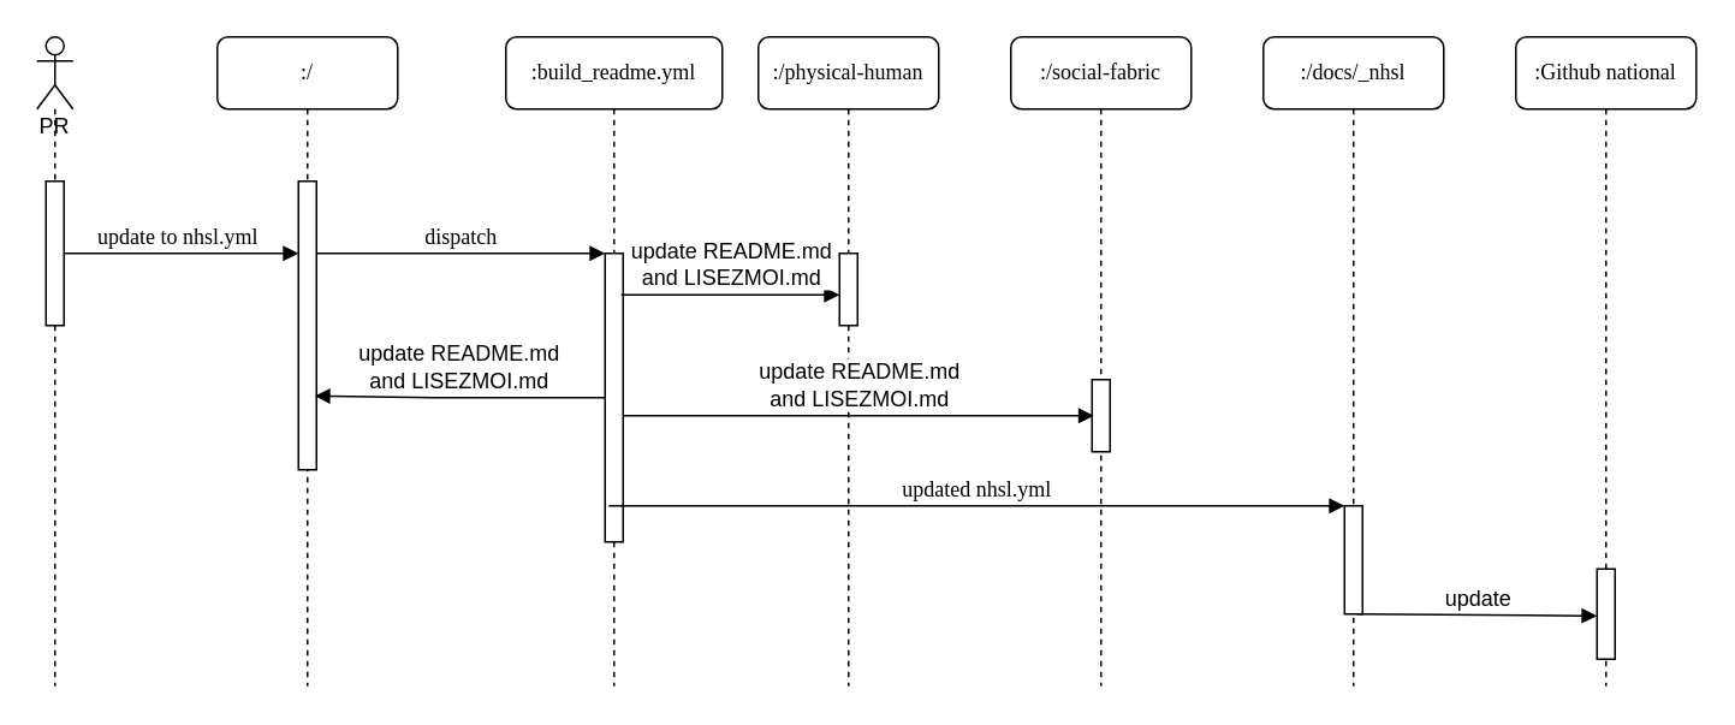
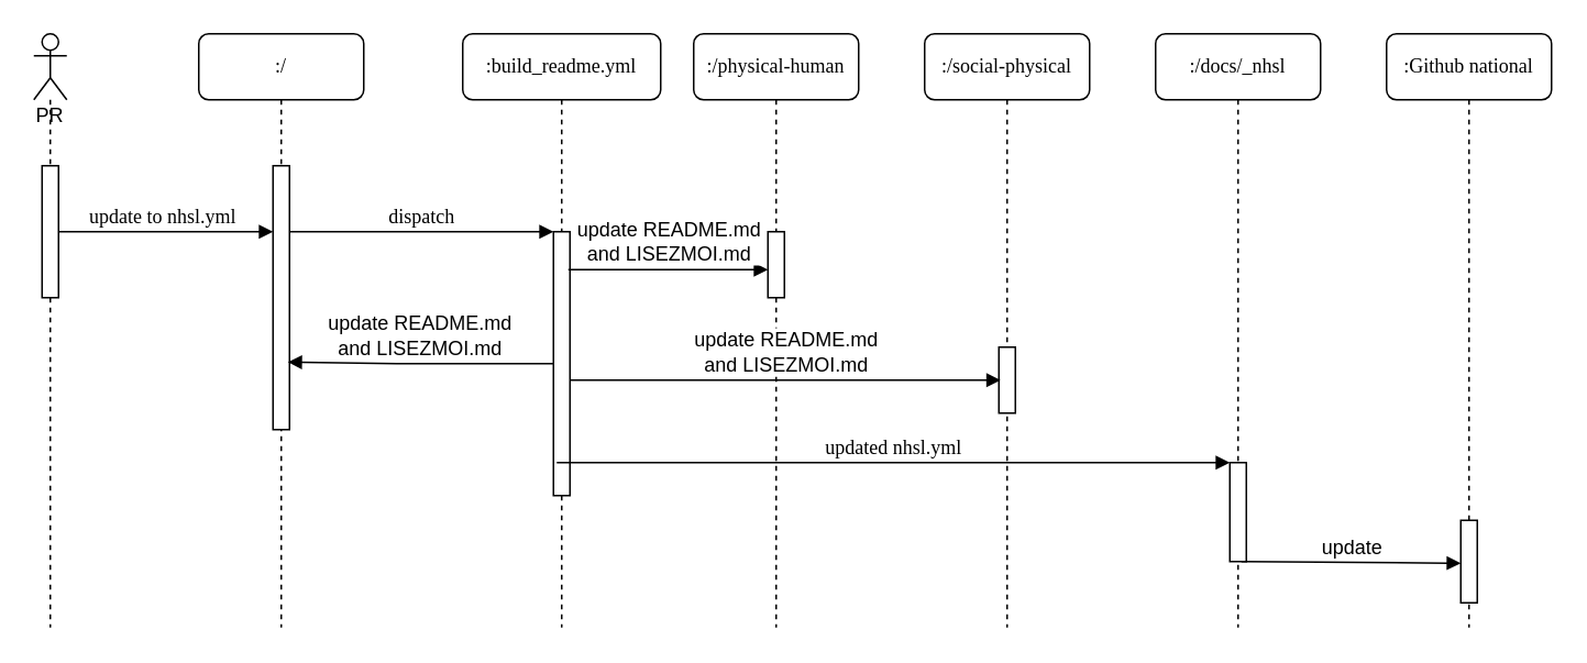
- <mxCell id="8" value=":/social-fabric" style="shape=umlLifeline;perimeter=lifelinePerimeter;whiteSpace=wrap;html=1;container=1;collapsible=0;recursiveResize=0;outlineConnect=0;rounded=1;shadow=0;comic=0;labelBackgroundColor=none;strokeWidth=1;fontFamily=Verdana;fontSize=12;align=center;" parent="1" vertex="1"><mxGeometry x="560" y="20" width="100" height="360" as="geometry" /></mxCell>
+ <mxCell id="8" value=":/social-physical" style="shape=umlLifeline;perimeter=lifelinePerimeter;whiteSpace=wrap;html=1;container=1;collapsible=0;recursiveResize=0;outlineConnect=0;rounded=1;shadow=0;comic=0;labelBackgroundColor=none;strokeWidth=1;fontFamily=Verdana;fontSize=12;align=center;" parent="1" vertex="1"><mxGeometry x="560" y="20" width="100" height="360" as="geometry" /></mxCell>
